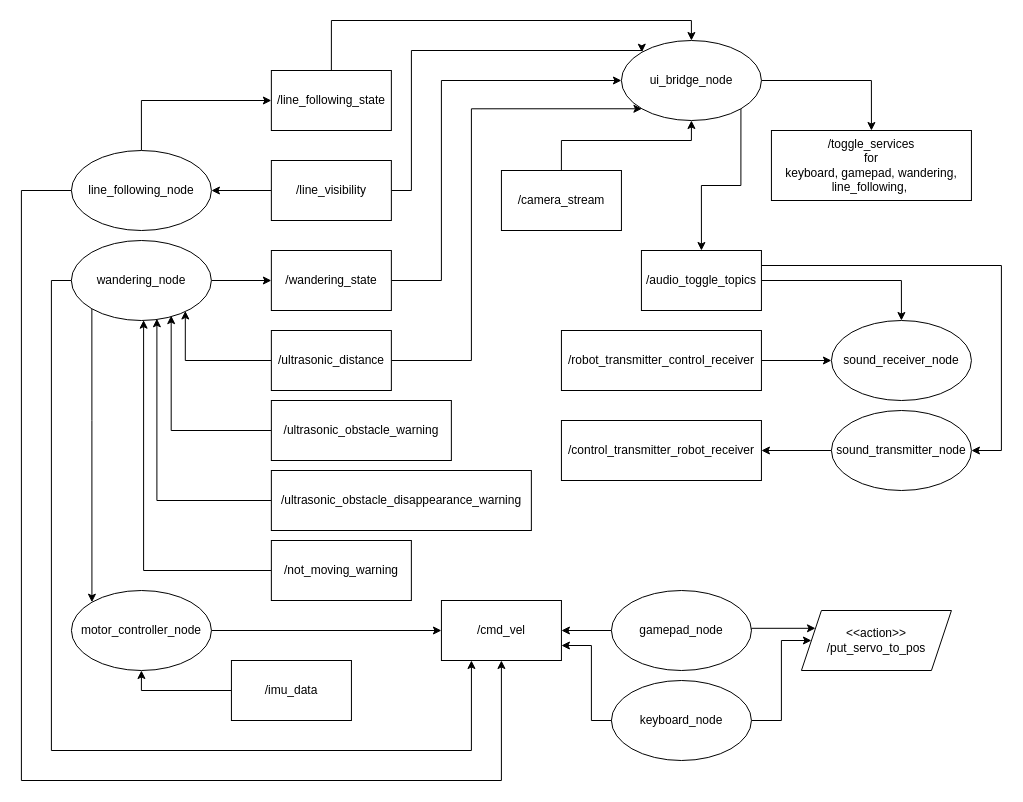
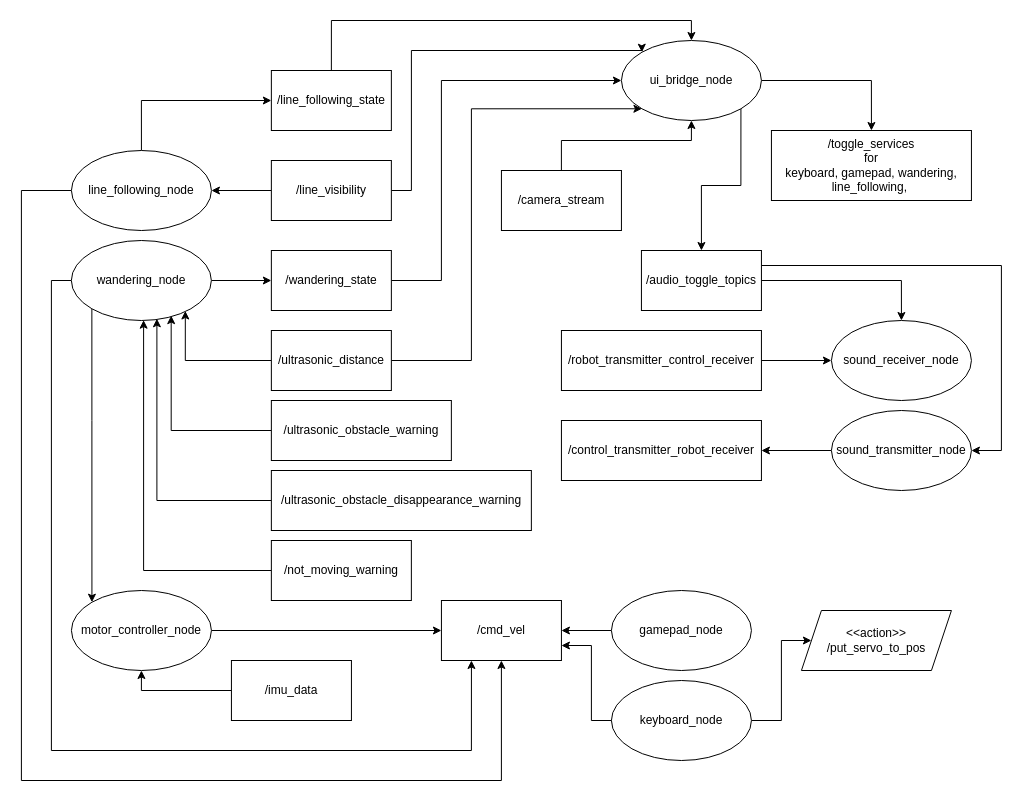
- <mxCell id="20" style="edgeStyle=orthogonalEdgeStyle;rounded=0;orthogonalLoop=1;jettySize=auto;html=1;exitX=1;exitY=0.5;exitDx=0;exitDy=0;entryX=0;entryY=0.25;entryDx=0;entryDy=0;" edge="1" parent="1" source="21" target="51"><mxGeometry relative="1" as="geometry"><mxPoint x="790.93" y="560" as="targetPoint" /><Array as="points"><mxPoint x="750.93" y="628" /></Array></mxGeometry></mxCell>
